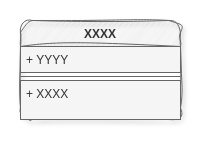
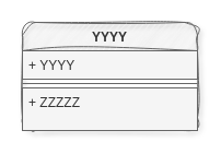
- <mxCell id="2" value="XXXX" style="swimlane;fontStyle=1;align=center;verticalAlign=top;childLayout=stackLayout;horizontal=1;startSize=26;horizontalStack=0;resizeParent=1;resizeParentMax=0;resizeLast=0;collapsible=1;marginBottom=0;whiteSpace=wrap;html=1;shadow=1;glass=0;rounded=1;sketch=1;curveFitting=1;jiggle=2;fillColor=#f5f5f5;fontColor=#333333;strokeColor=#666666;" parent="1" vertex="1"><mxGeometry x="20" y="20" width="160" height="99" as="geometry" /></mxCell>
+ <mxCell id="2" value="YYYY" style="swimlane;fontStyle=1;align=center;verticalAlign=top;childLayout=stackLayout;horizontal=1;startSize=26;horizontalStack=0;resizeParent=1;resizeParentMax=0;resizeLast=0;collapsible=1;marginBottom=0;whiteSpace=wrap;html=1;shadow=1;glass=0;rounded=1;sketch=1;curveFitting=1;jiggle=2;fillColor=#f5f5f5;fontColor=#333333;strokeColor=#666666;" parent="1" vertex="1"><mxGeometry x="20" y="20" width="160" height="99" as="geometry" /></mxCell>
- <mxCell id="5" value="+ XXXX&lt;div&gt;&lt;br&gt;&lt;/div&gt;&lt;div&gt;&lt;br&gt;&lt;/div&gt;&lt;div&gt;&lt;br&gt;&lt;/div&gt;" style="text;strokeColor=#666666;fillColor=#f5f5f5;align=left;verticalAlign=top;spacingLeft=4;spacingRight=4;overflow=hidden;rotatable=0;points=[[0,0.5],[1,0.5]];portConstraint=eastwest;whiteSpace=wrap;html=1;fontColor=#333333;" parent="2" vertex="1"><mxGeometry y="60" width="160" height="39" as="geometry" /></mxCell>
+ <mxCell id="5" value="+ ZZZZZ&lt;div&gt;&lt;br&gt;&lt;/div&gt;&lt;div&gt;&lt;br&gt;&lt;/div&gt;&lt;div&gt;&lt;br&gt;&lt;/div&gt;" style="text;strokeColor=#666666;fillColor=#f5f5f5;align=left;verticalAlign=top;spacingLeft=4;spacingRight=4;overflow=hidden;rotatable=0;points=[[0,0.5],[1,0.5]];portConstraint=eastwest;whiteSpace=wrap;html=1;fontColor=#333333;" parent="2" vertex="1"><mxGeometry y="60" width="160" height="39" as="geometry" /></mxCell>
